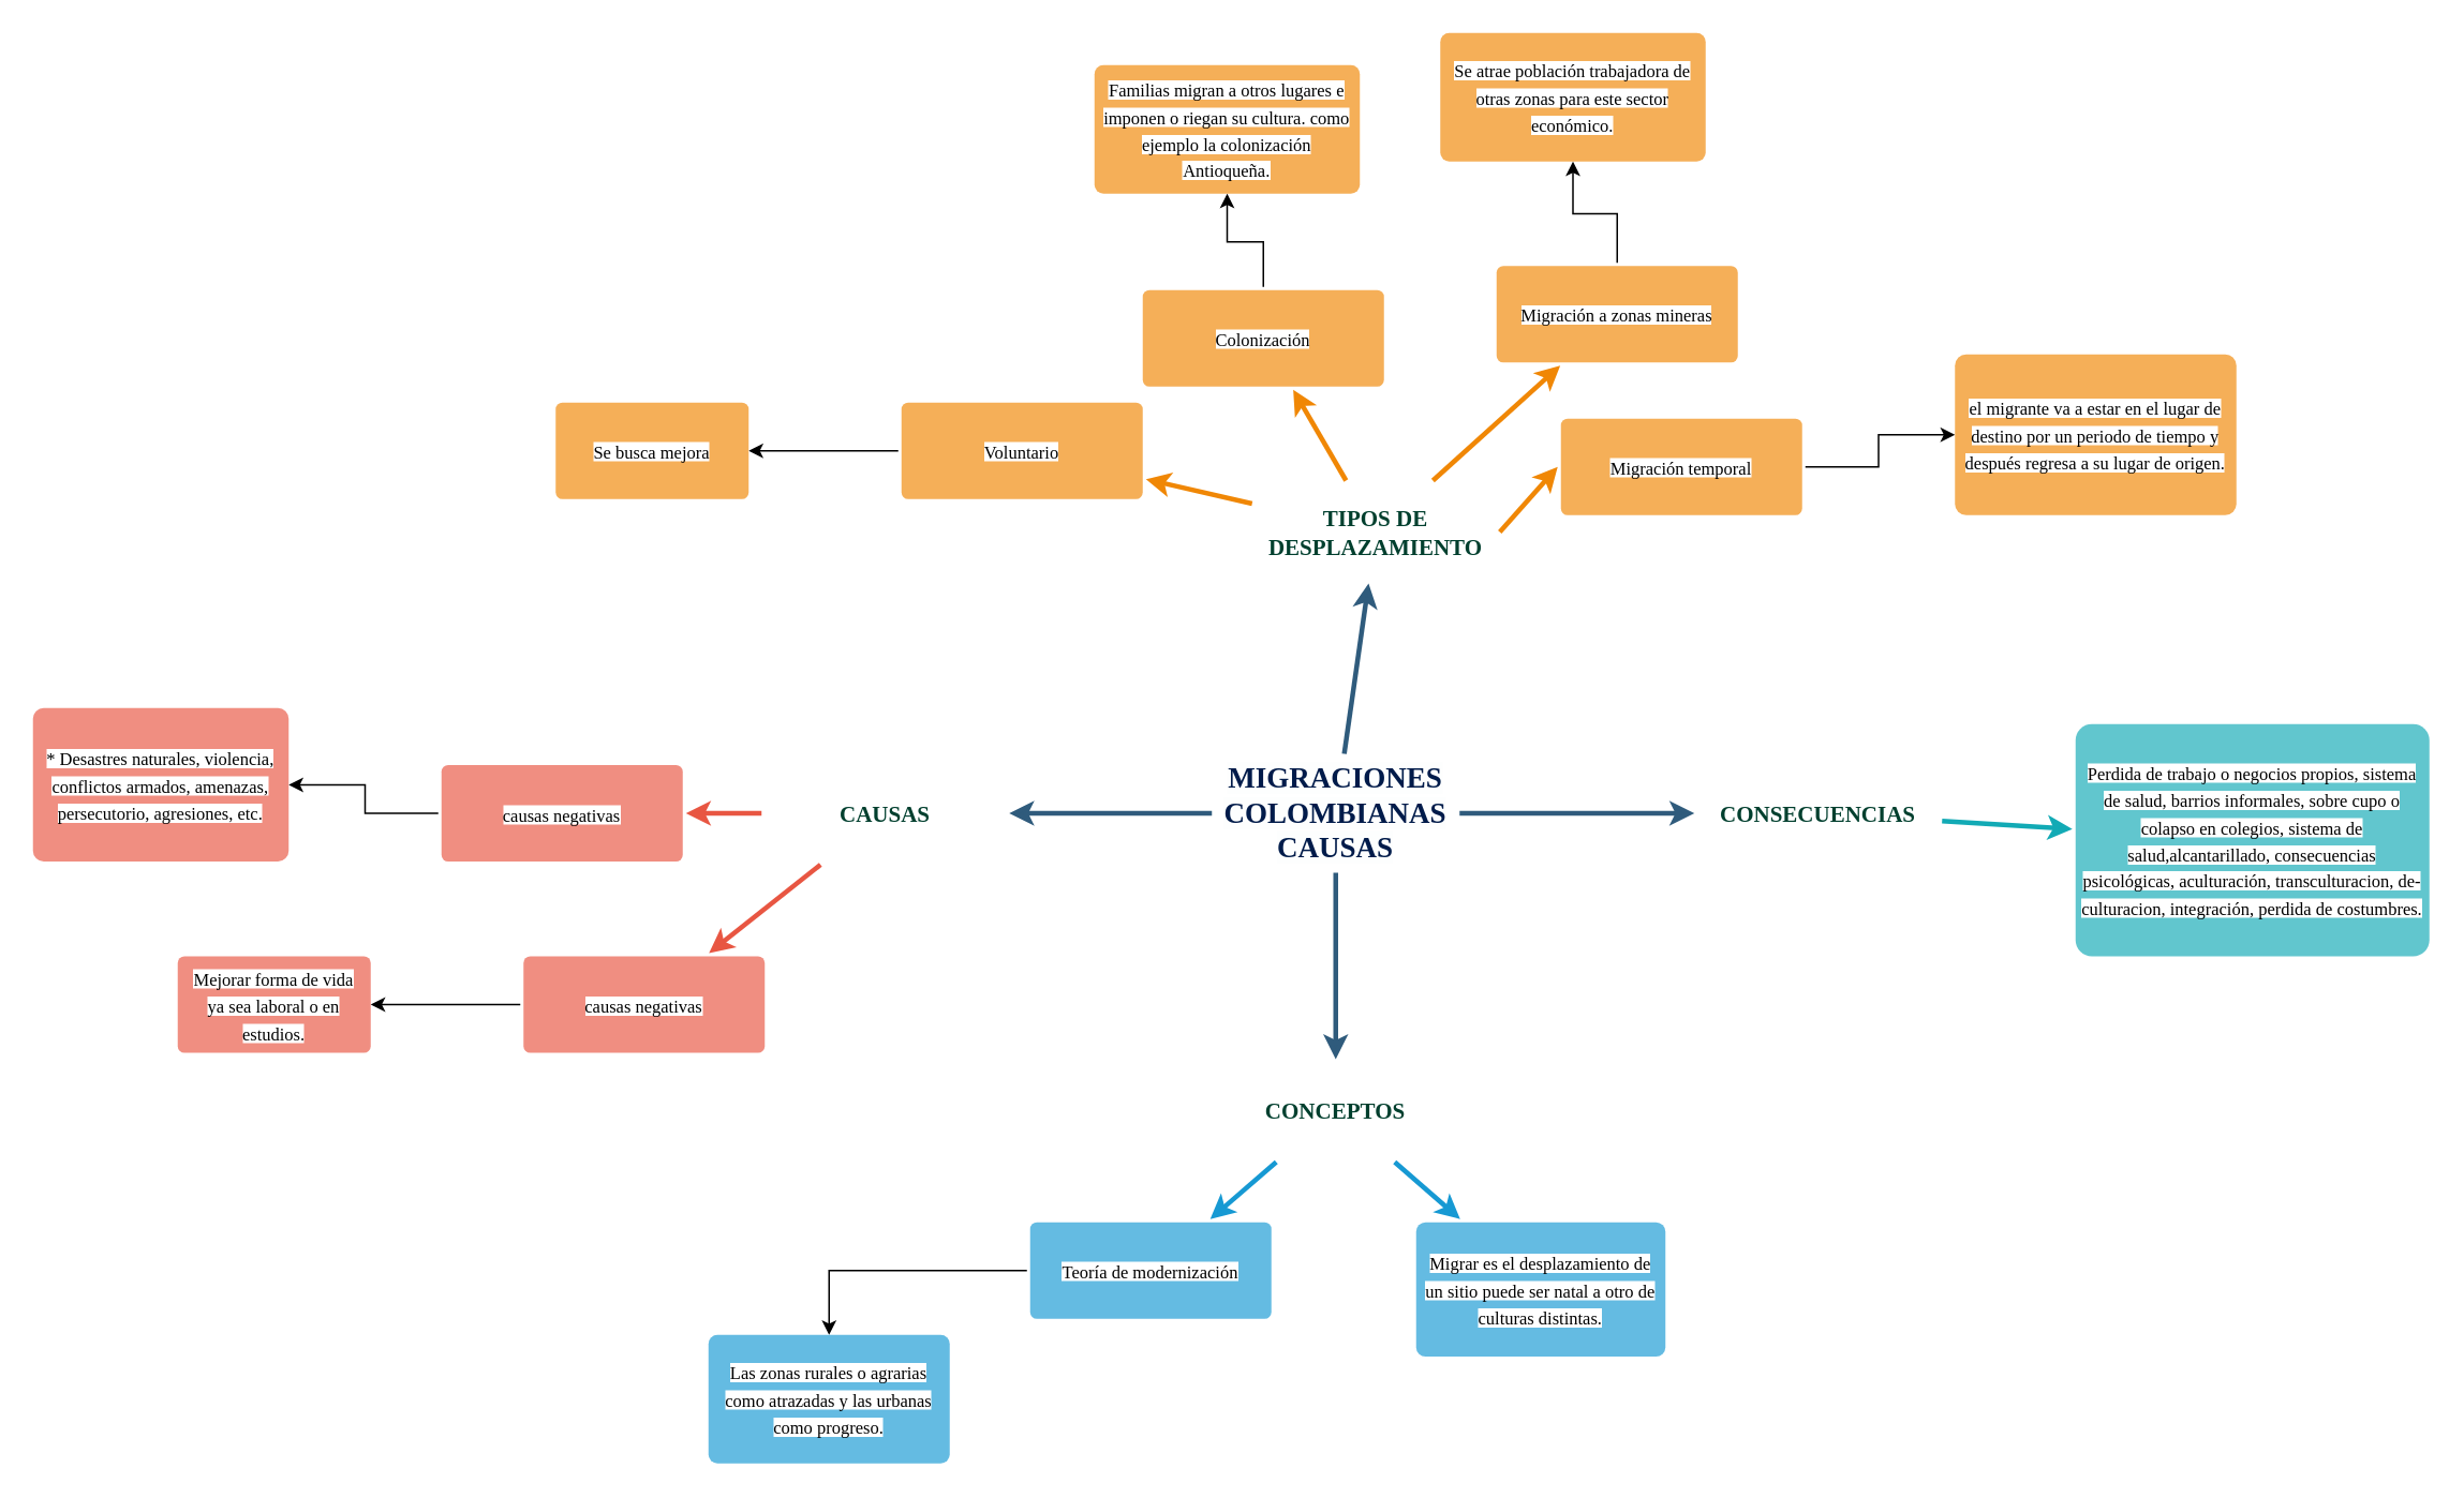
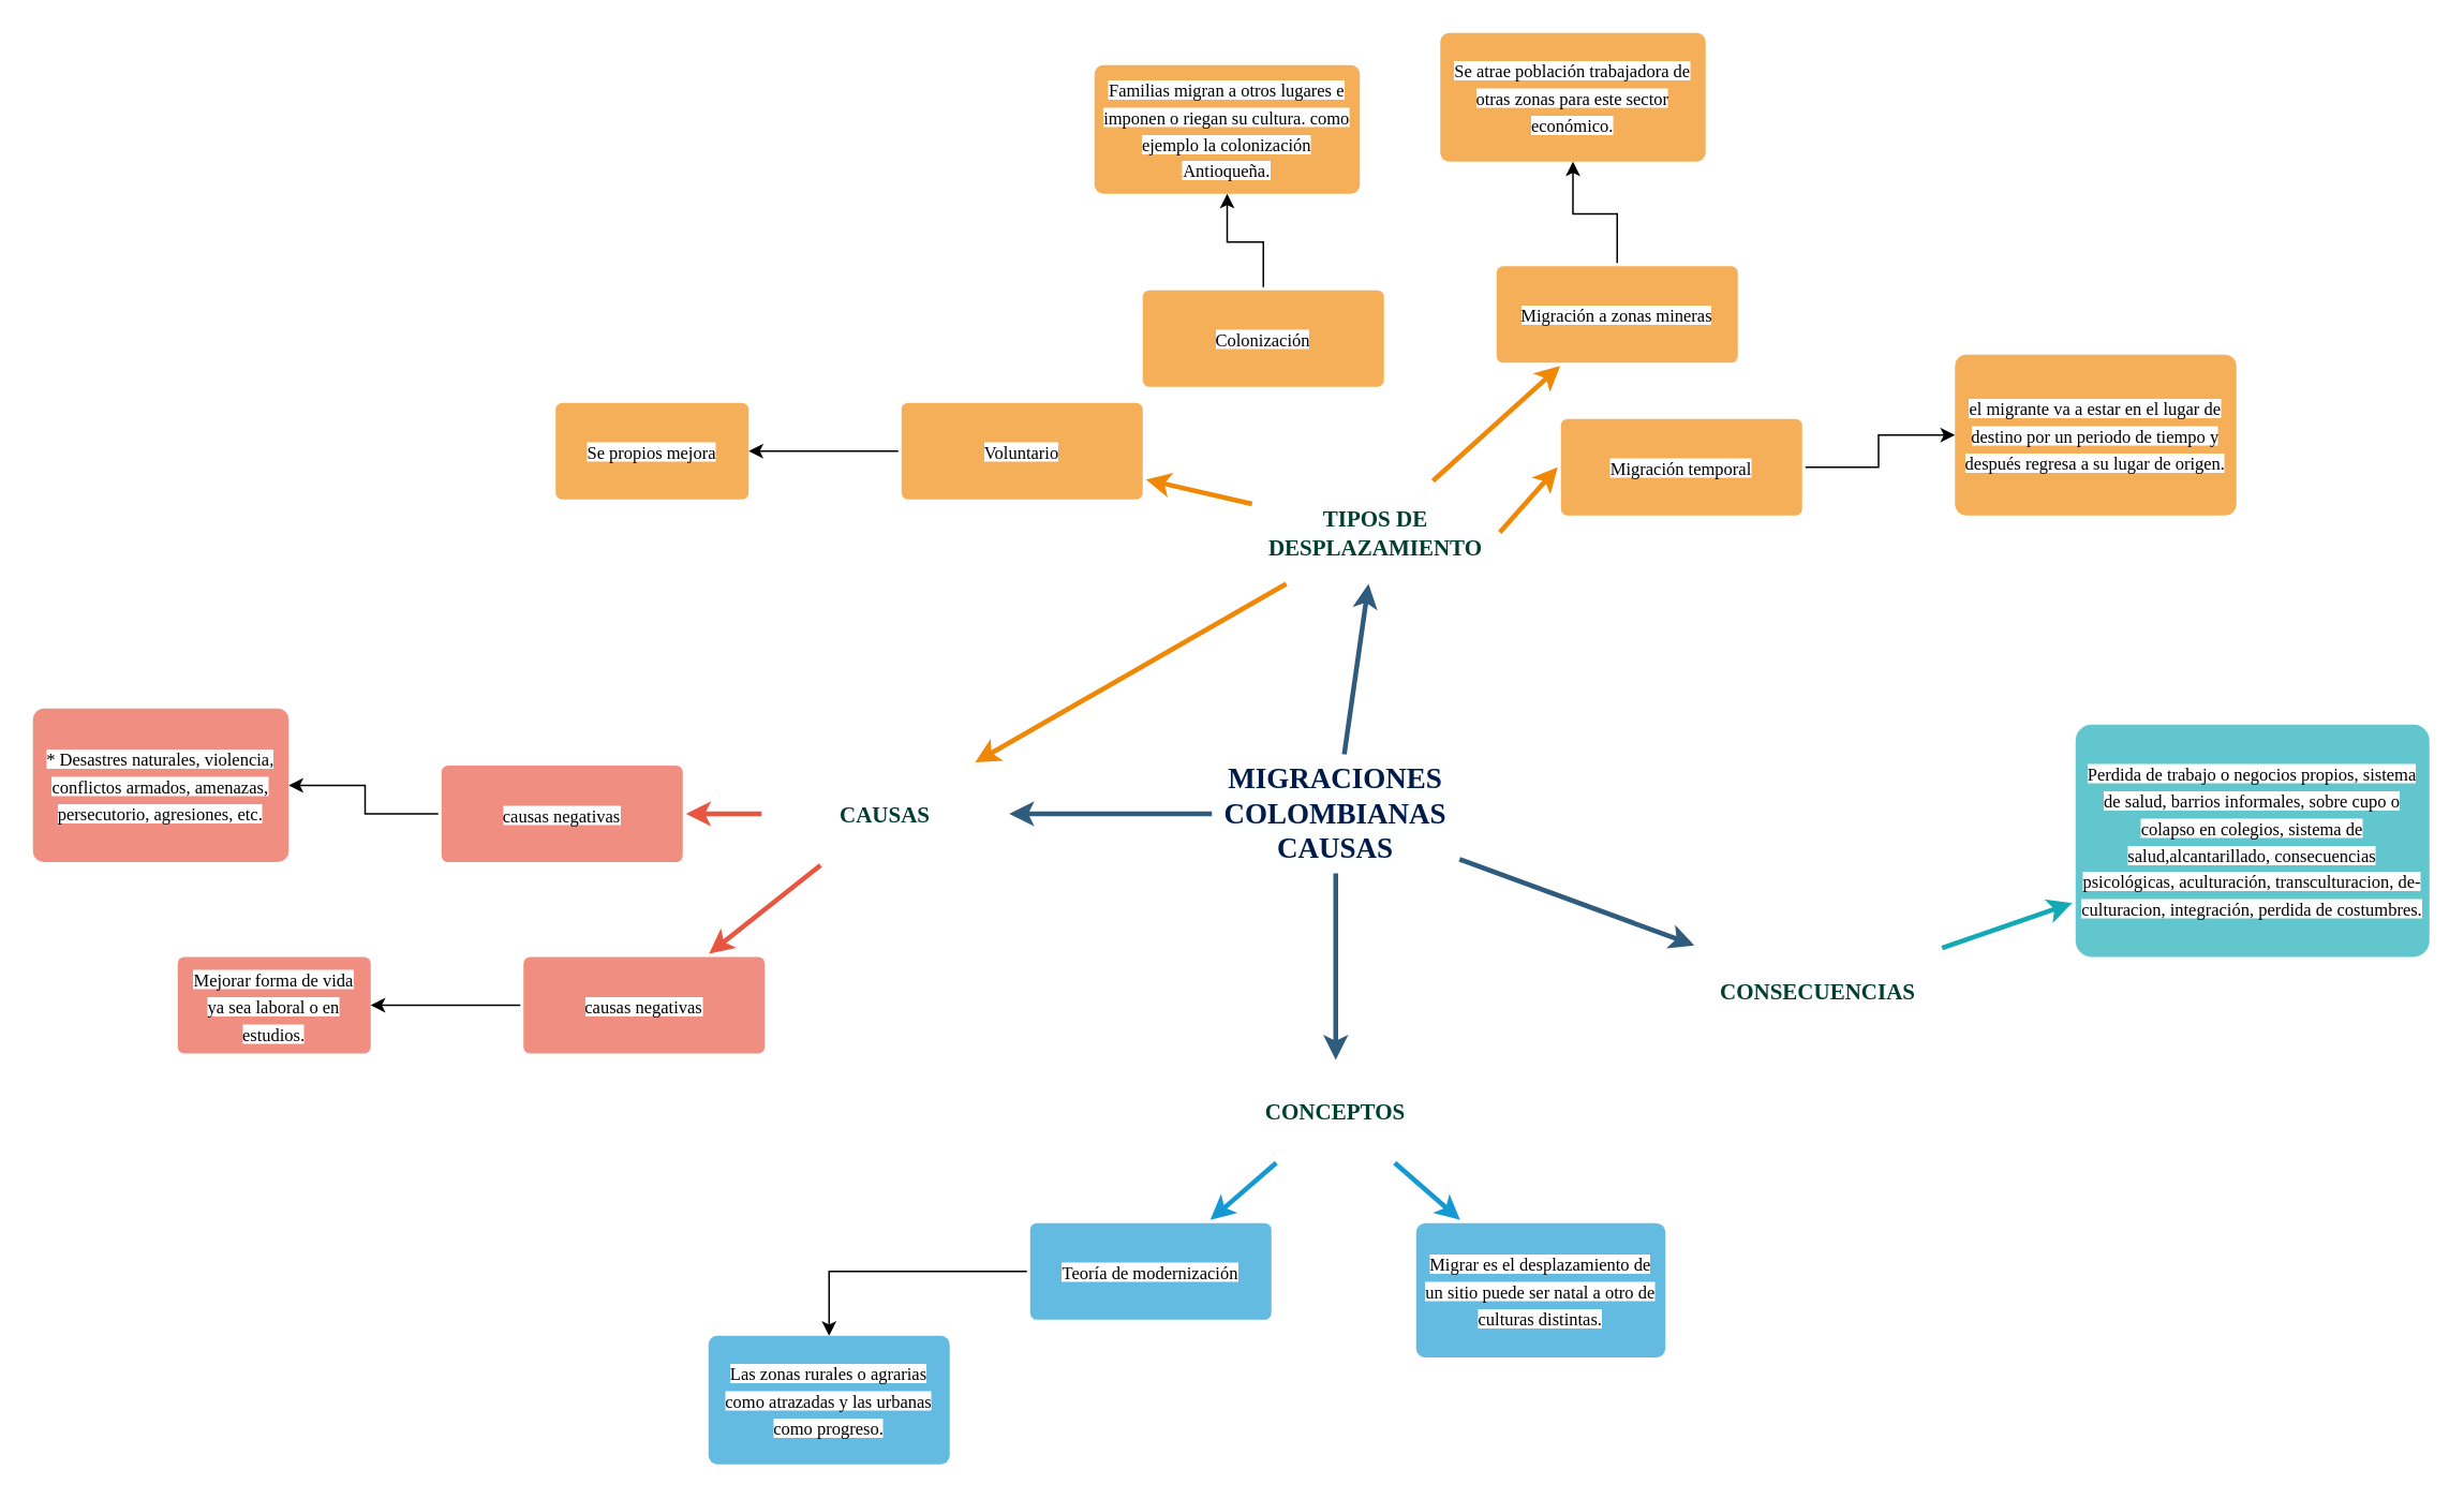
- <mxCell id="26" value="" style="edgeStyle=none;rounded=0;jumpStyle=none;html=1;shadow=0;labelBackgroundColor=none;startArrow=none;startFill=0;endArrow=classic;endFill=1;jettySize=auto;orthogonalLoop=1;strokeColor=#F08705;strokeWidth=3;fontFamily=Helvetica;fontSize=14;fontColor=#FFFFFF;spacing=5;" parent="1" source="20" target="25" edge="1"><mxGeometry relative="1" as="geometry" /></mxCell>
+ <mxCell id="26" value="" style="edgeStyle=none;rounded=0;jumpStyle=none;html=1;shadow=0;labelBackgroundColor=none;startArrow=none;startFill=0;endArrow=classic;endFill=1;jettySize=auto;orthogonalLoop=1;strokeColor=#F08705;strokeWidth=3;fontFamily=Helvetica;fontSize=14;fontColor=#FFFFFF;spacing=5;" parent="1" source="20" target="9" edge="1"><mxGeometry relative="1" as="geometry" /></mxCell>
- <mxCell id="39" value="&lt;span style=&quot;color: rgb(0 , 0 , 0) ; font-family: &amp;#34;verdana&amp;#34; ; font-size: 11px ; text-align: left ; background-color: rgb(255 , 255 , 255)&quot;&gt;Se busca mejora&lt;/span&gt;" style="whiteSpace=wrap;html=1;rounded=1;shadow=0;fontSize=14;fontColor=#FFFFFF;strokeColor=none;strokeWidth=3;fillColor=#f5af58;spacing=5;arcSize=7;" vertex="1" parent="1"><mxGeometry x="345" y="250" width="120" height="60" as="geometry" /></mxCell>
+ <mxCell id="39" value="&lt;span style=&quot;color: rgb(0 , 0 , 0) ; font-family: &amp;#34;verdana&amp;#34; ; font-size: 11px ; text-align: left ; background-color: rgb(255 , 255 , 255)&quot;&gt;Se propios mejora&lt;/span&gt;" style="whiteSpace=wrap;html=1;rounded=1;shadow=0;fontSize=14;fontColor=#FFFFFF;strokeColor=none;strokeWidth=3;fillColor=#f5af58;spacing=5;arcSize=7;" vertex="1" parent="1"><mxGeometry x="345" y="250" width="120" height="60" as="geometry" /></mxCell>
- <mxCell id="30" value="&lt;div style=&quot;text-align: left&quot;&gt;&lt;span&gt;&lt;font color=&quot;#003f2e&quot; face=&quot;Verdana&quot;&gt;CONSECUENCIAS&lt;/font&gt;&lt;/span&gt;&lt;/div&gt;" style="rounded=1;whiteSpace=wrap;html=1;shadow=0;labelBackgroundColor=none;strokeColor=none;strokeWidth=3;fillColor=#FFFFFF;fontFamily=Helvetica;fontSize=14;fontColor=#FFFFFF;align=center;spacing=5;fontStyle=1;arcSize=7;perimeterSpacing=2;" parent="1" vertex="1"><mxGeometry x="1055" y="475.5" width="150" height="60" as="geometry" /></mxCell>
+ <mxCell id="30" value="&lt;div style=&quot;text-align: left&quot;&gt;&lt;span&gt;&lt;font color=&quot;#003f2e&quot; face=&quot;Verdana&quot;&gt;CONSECUENCIAS&lt;/font&gt;&lt;/span&gt;&lt;/div&gt;" style="rounded=1;whiteSpace=wrap;html=1;shadow=0;labelBackgroundColor=none;strokeColor=none;strokeWidth=3;fillColor=#FFFFFF;fontFamily=Helvetica;fontSize=14;fontColor=#FFFFFF;align=center;spacing=5;fontStyle=1;arcSize=7;perimeterSpacing=2;" parent="1" vertex="1"><mxGeometry x="1055" y="585.5" width="150" height="60" as="geometry" /></mxCell>
